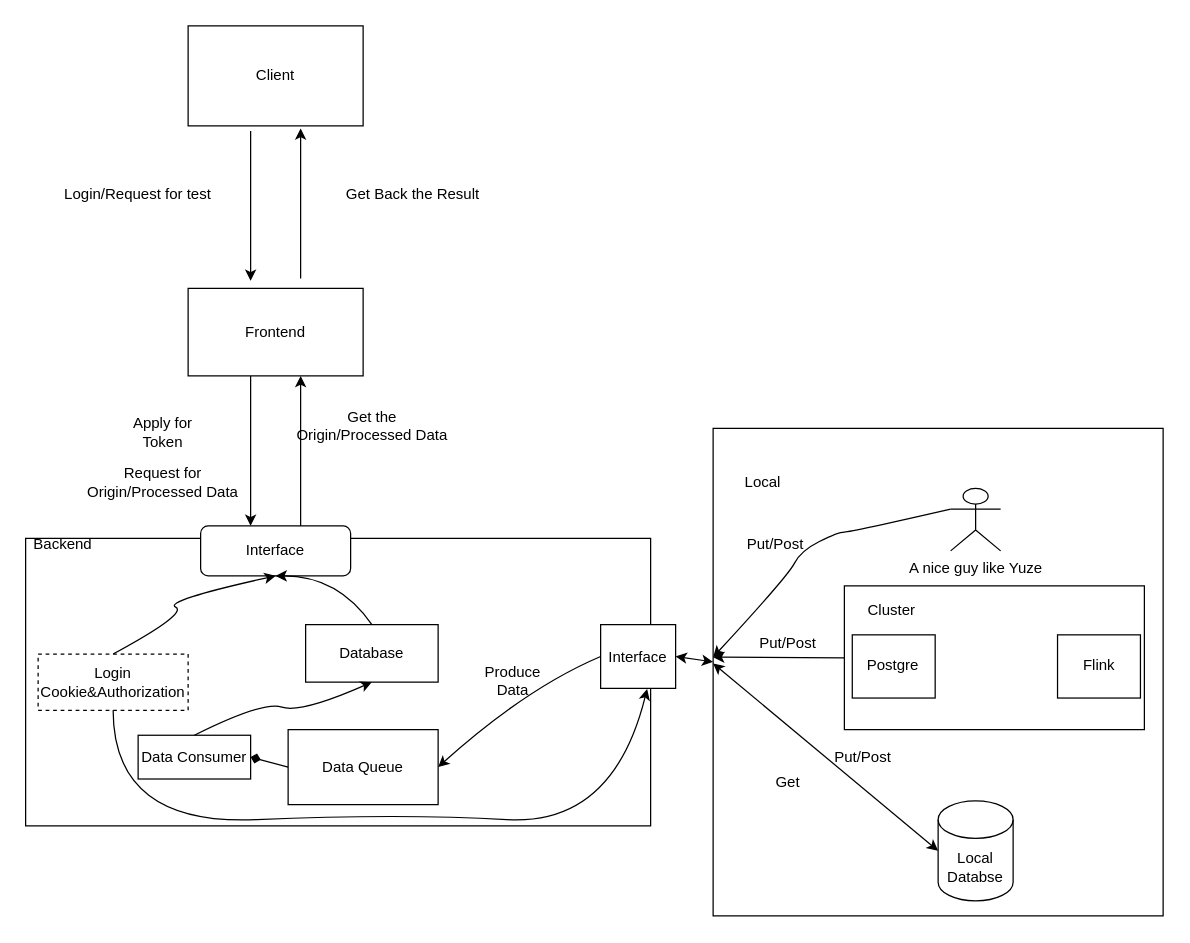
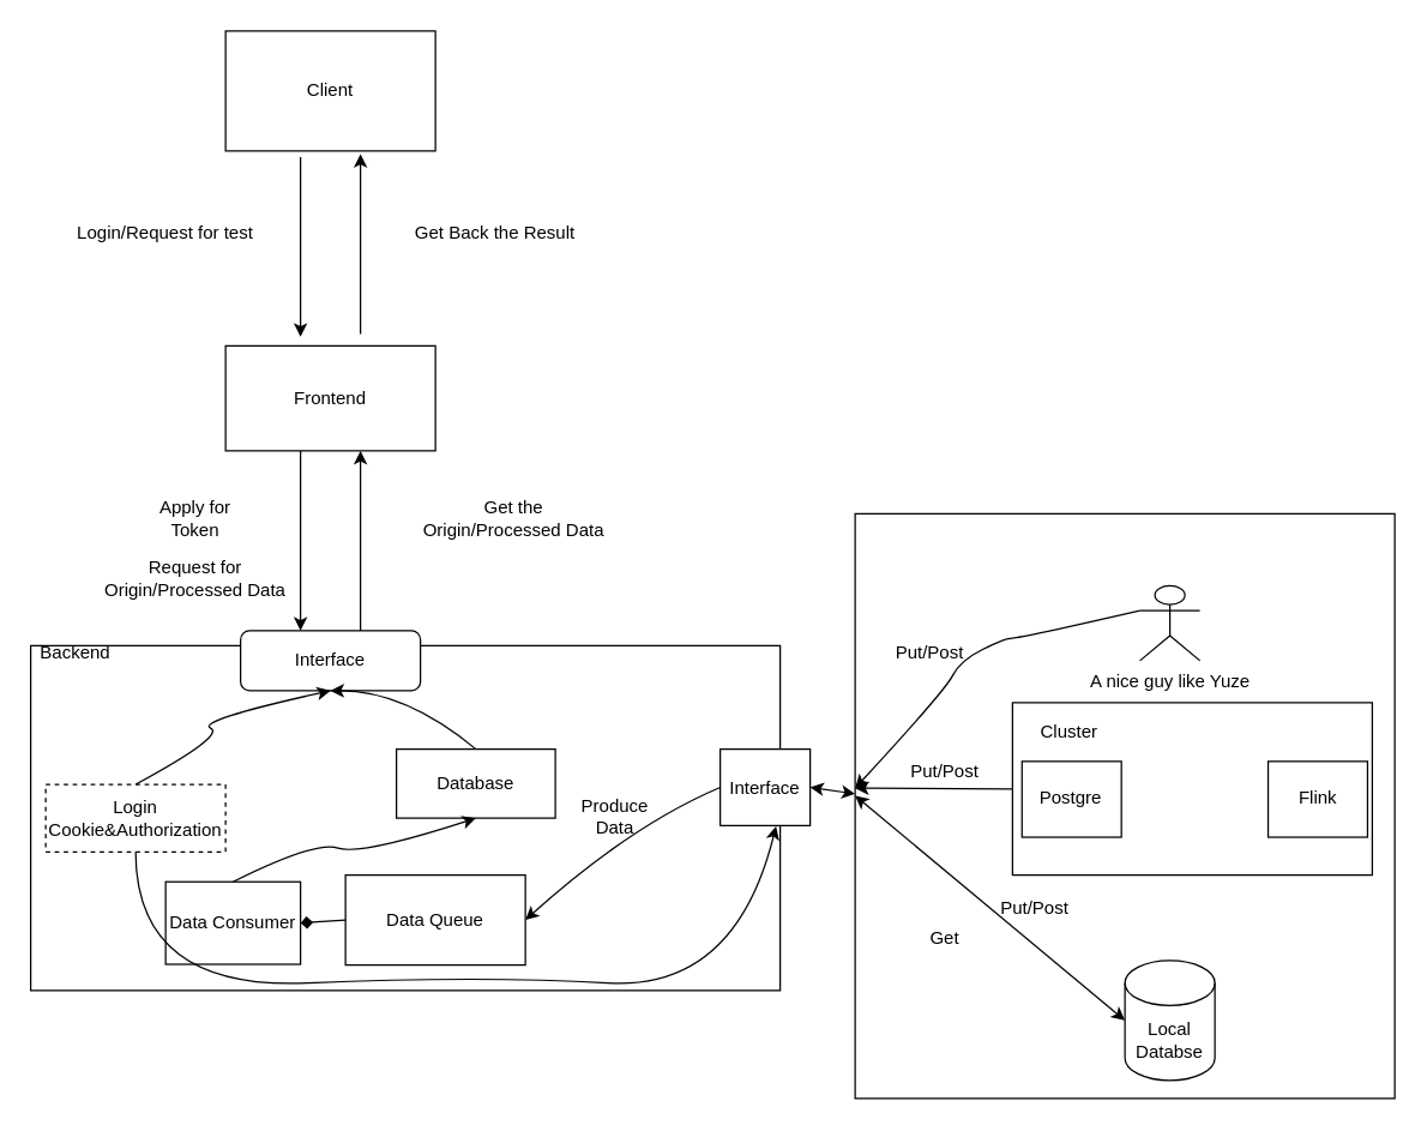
- <mxCell id="18" value="Get the Origin/Processed Data" style="text;html=1;strokeColor=none;fillColor=none;align=center;verticalAlign=middle;whiteSpace=wrap;rounded=0;" parent="1" vertex="1"><mxGeometry x="230" y="325" width="135" height="30" as="geometry" /></mxCell>
+ <mxCell id="18" value="Get the Origin/Processed Data" style="text;html=1;strokeColor=none;fillColor=none;align=center;verticalAlign=middle;whiteSpace=wrap;rounded=0;" parent="1" vertex="1"><mxGeometry x="275" y="330" width="135" height="30" as="geometry" /></mxCell>
- <mxCell id="23" value="Local" style="text;html=1;strokeColor=none;fillColor=none;align=center;verticalAlign=middle;whiteSpace=wrap;rounded=0;" parent="1" vertex="1"><mxGeometry x="580" y="370" width="60" height="30" as="geometry" /></mxCell>
- <mxCell id="17" value="Database" style="rounded=0;whiteSpace=wrap;html=1;" parent="1" vertex="1"><mxGeometry x="244" y="499" width="106" height="46" as="geometry" /></mxCell>
+ <mxCell id="17" value="Database" style="rounded=0;whiteSpace=wrap;html=1;" parent="1" vertex="1"><mxGeometry x="264" y="499" width="106" height="46" as="geometry" /></mxCell>
- <mxCell id="15" value="Data Consumer" style="rounded=0;whiteSpace=wrap;html=1;" parent="1" vertex="1"><mxGeometry x="110" y="587.5" width="90" height="35" as="geometry" /></mxCell>
+ <mxCell id="15" value="Data Consumer" style="rounded=0;whiteSpace=wrap;html=1;" parent="1" vertex="1"><mxGeometry x="110" y="587.5" width="90" height="55" as="geometry" /></mxCell>
